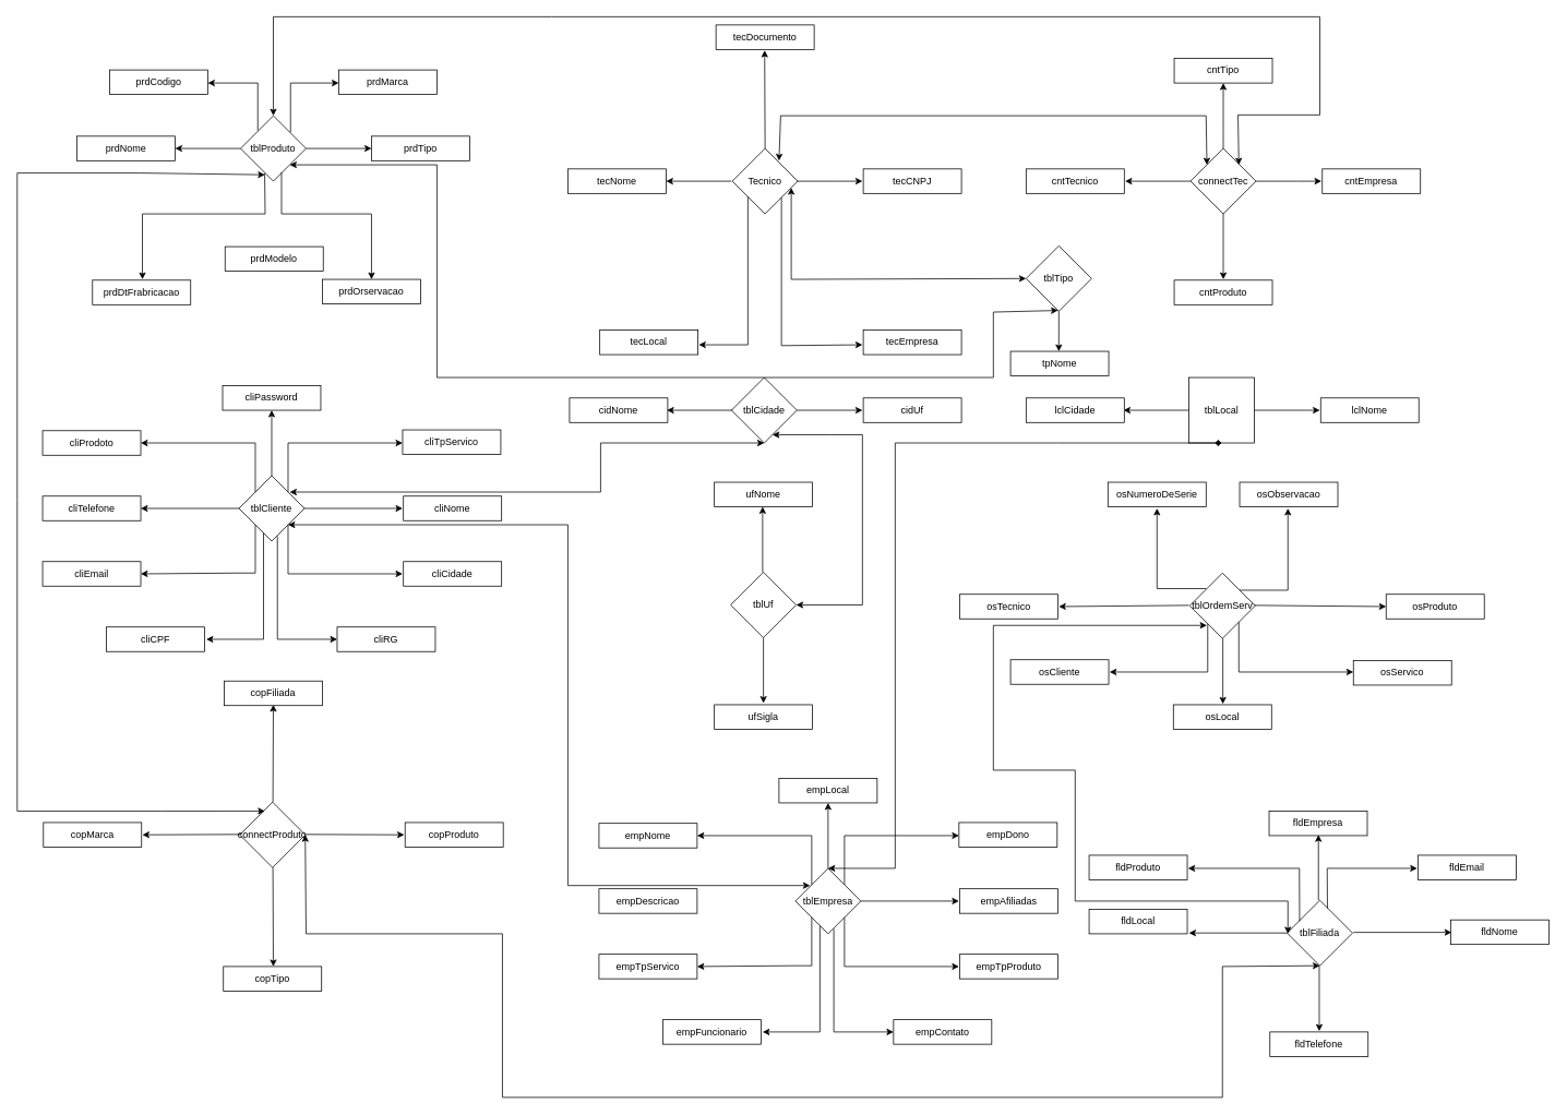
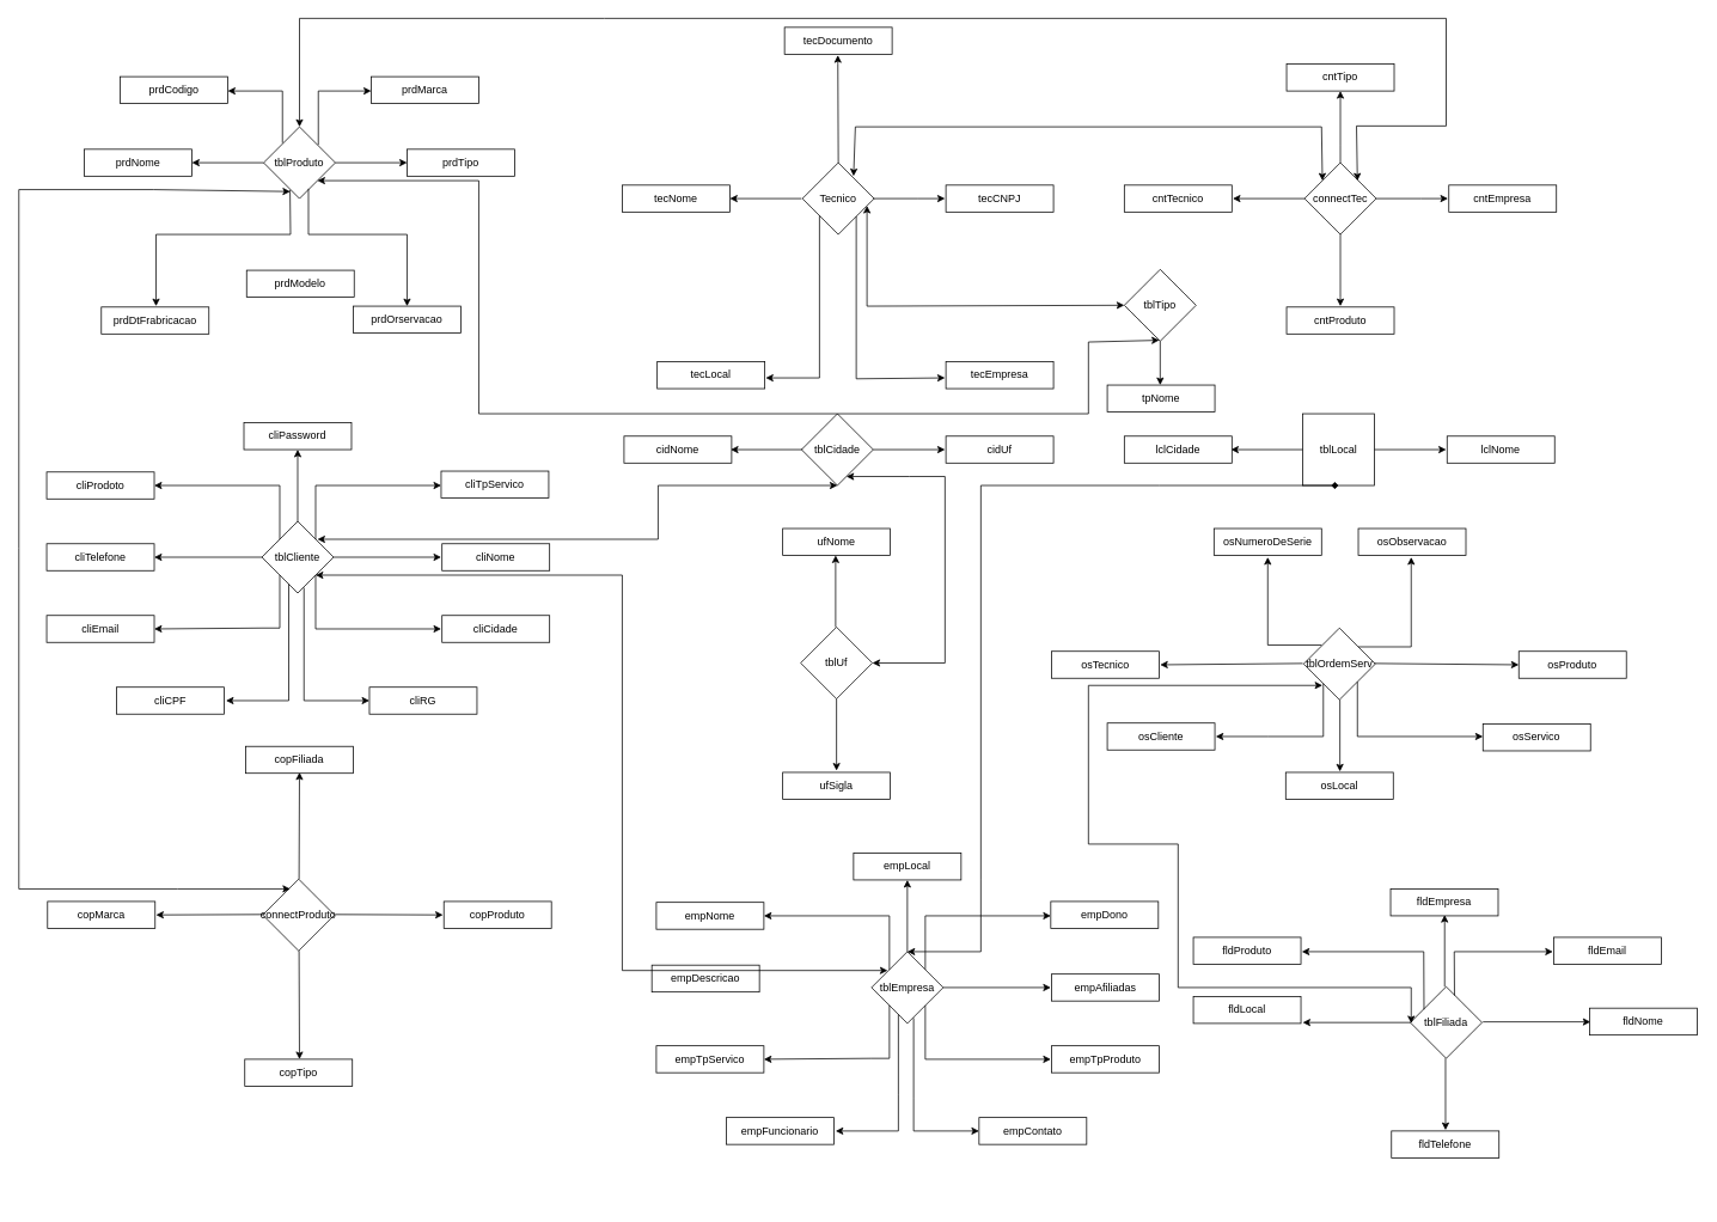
- <mxCell id="110" value="empDescricao" style="rounded=0;whiteSpace=wrap;html=1;" parent="1" vertex="1"><mxGeometry x="731" y="1086" width="120" height="30" as="geometry" /></mxCell>
+ <mxCell id="110" value="empDescricao" style="rounded=0;whiteSpace=wrap;html=1;" parent="1" vertex="1"><mxGeometry x="726" y="1076" width="120" height="30" as="geometry" /></mxCell>
- <mxCell id="138" value="" style="endArrow=classic;startArrow=classic;html=1;rounded=0;entryX=0.5;entryY=1;entryDx=0;entryDy=0;exitX=1;exitY=0.5;exitDx=0;exitDy=0;" parent="1" source="93" target="125" edge="1"><mxGeometry width="50" height="50" relative="1" as="geometry"><mxPoint x="353" y="1061" as="sourcePoint" /><mxPoint x="1573" y="1181" as="targetPoint" /><Array as="points"><mxPoint x="373" y="1141" /><mxPoint x="613" y="1141" /><mxPoint x="613" y="1341" /><mxPoint x="1293" y="1341" /><mxPoint x="1493" y="1341" /><mxPoint x="1493" y="1181" /></Array></mxGeometry></mxCell>
